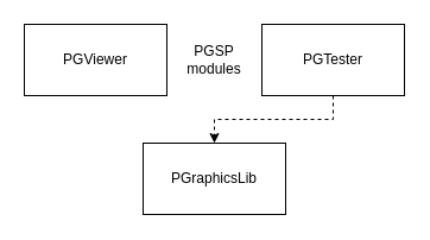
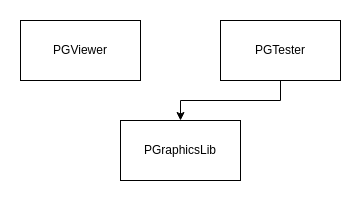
- <mxCell id="6" value="PGSP modules" style="text;html=1;align=center;verticalAlign=middle;whiteSpace=wrap;rounded=0;" vertex="1" parent="1"><mxGeometry x="150" y="35" width="60" height="30" as="geometry" /></mxCell>
- <mxCell id="4" style="edgeStyle=orthogonalEdgeStyle;rounded=0;orthogonalLoop=1;jettySize=auto;html=1;dashed=1;" edge="1" parent="1" source="5" target="2"><mxGeometry relative="1" as="geometry" /></mxCell>
+ <mxCell id="4" style="edgeStyle=orthogonalEdgeStyle;rounded=0;orthogonalLoop=1;jettySize=auto;html=1;" edge="1" parent="1" source="5" target="2"><mxGeometry relative="1" as="geometry" /></mxCell>
